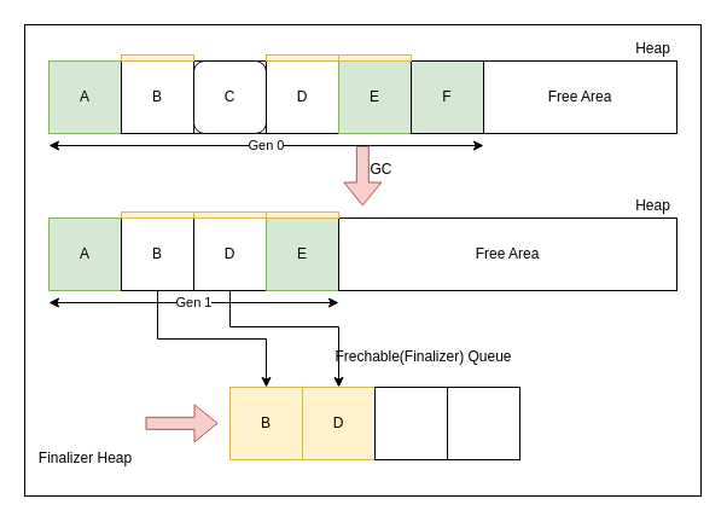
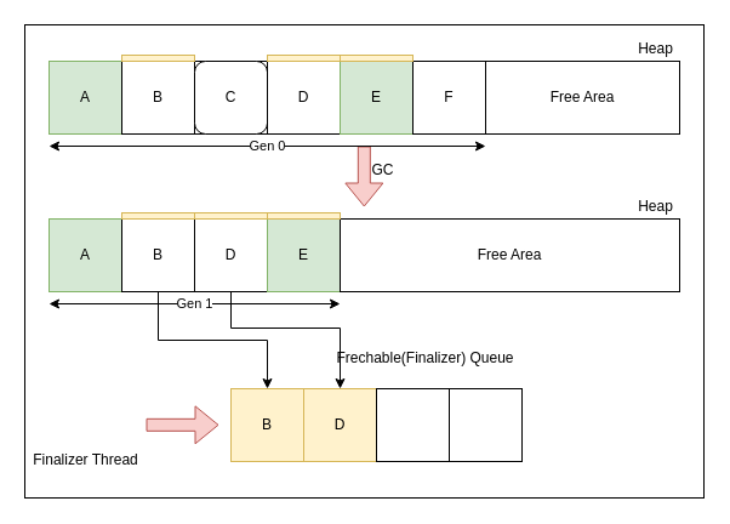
- <mxCell id="9" value="F" style="rounded=0;whiteSpace=wrap;html=1;fillColor=#d5e8d4;" vertex="1" parent="1"><mxGeometry x="340" y="50" width="60" height="60" as="geometry" /></mxCell>
+ <mxCell id="9" value="F" style="rounded=0;whiteSpace=wrap;html=1;" vertex="1" parent="1"><mxGeometry x="340" y="50" width="60" height="60" as="geometry" /></mxCell>
- <mxCell id="40" value="Finalizer Heap" style="text;html=1;align=center;verticalAlign=middle;resizable=0;points=[];autosize=1;strokeColor=none;" vertex="1" parent="1"><mxGeometry x="20" y="369" width="100" height="20" as="geometry" /></mxCell>
+ <mxCell id="40" value="Finalizer Thread" style="text;html=1;align=center;verticalAlign=middle;resizable=0;points=[];autosize=1;strokeColor=none;" vertex="1" parent="1"><mxGeometry x="20" y="369" width="100" height="20" as="geometry" /></mxCell>
